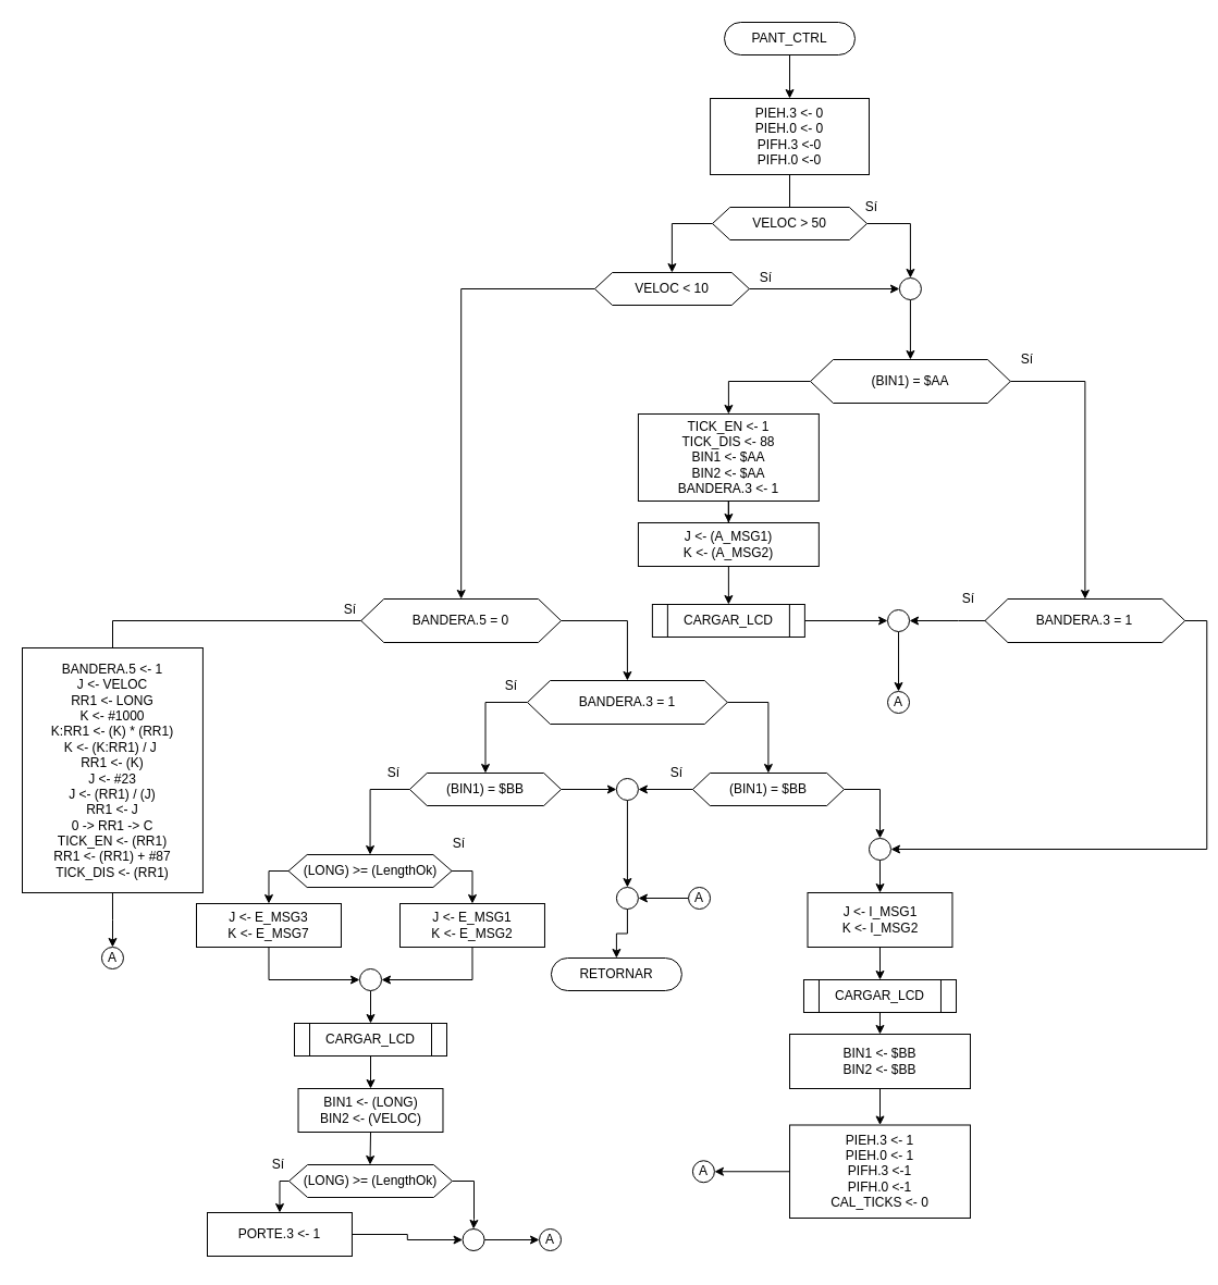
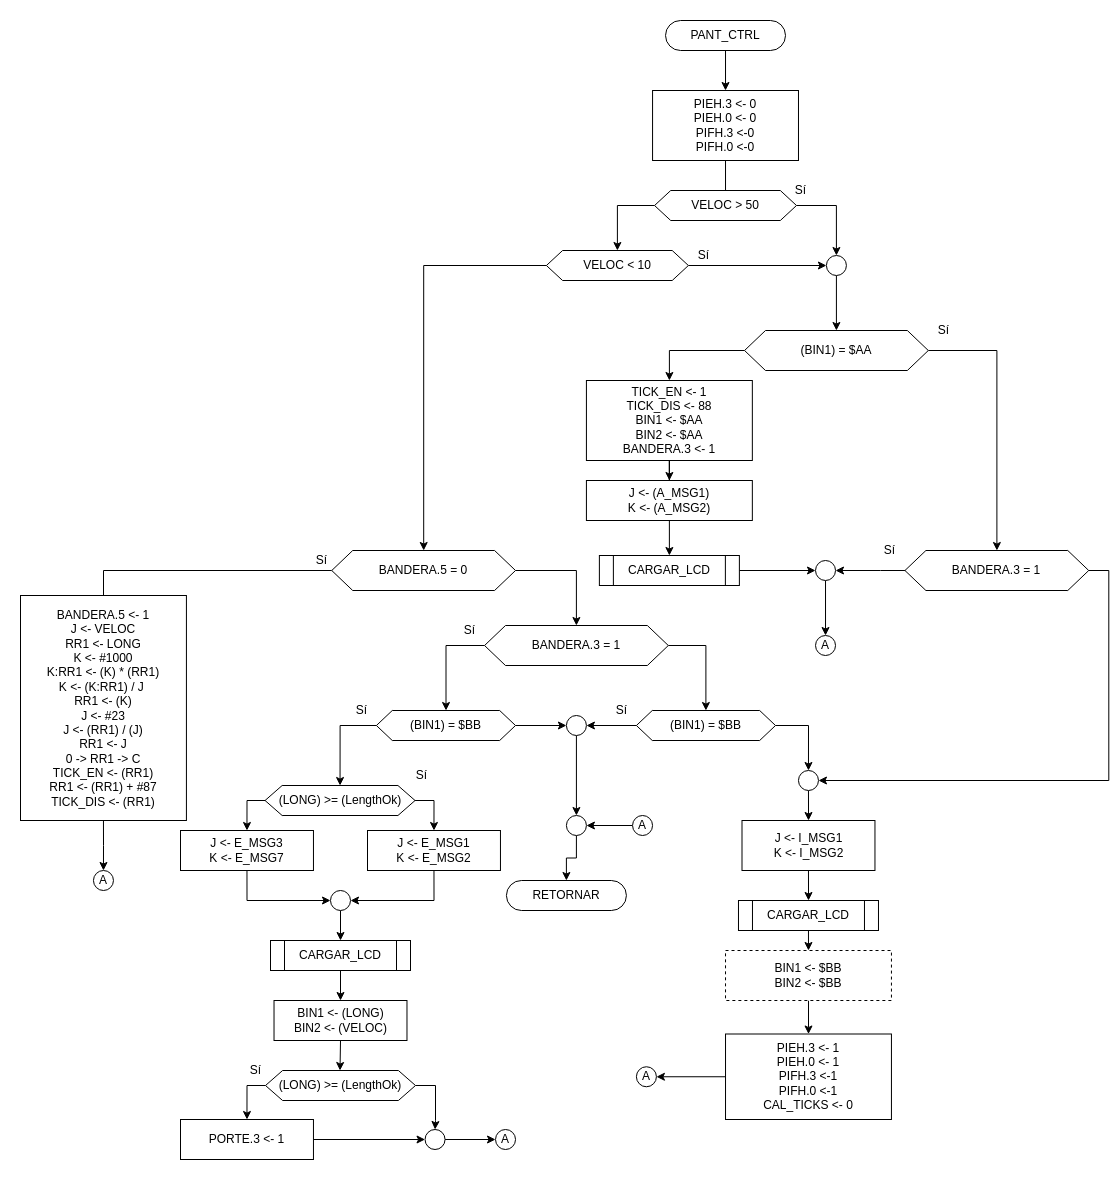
- <mxCell id="59" value="BIN1 &amp;lt;- $BB&lt;br&gt;BIN2 &amp;lt;- $BB" style="rounded=0;whiteSpace=wrap;html=1;" parent="1" vertex="1"><mxGeometry x="725.02" y="950" width="165.92" height="50" as="geometry" /></mxCell>
+ <mxCell id="59" value="BIN1 &amp;lt;- $BB&lt;br&gt;BIN2 &amp;lt;- $BB" style="rounded=0;whiteSpace=wrap;html=1;dashed=1;" parent="1" vertex="1"><mxGeometry x="725.02" y="950" width="165.92" height="50" as="geometry" /></mxCell>
- <mxCell id="83" value="PORTE.3 &amp;lt;- 1" style="rounded=0;whiteSpace=wrap;html=1;" parent="1" vertex="1"><mxGeometry x="190" y="1114" width="132.96" height="40" as="geometry" /></mxCell>
+ <mxCell id="83" value="PORTE.3 &amp;lt;- 1" style="rounded=0;whiteSpace=wrap;html=1;" parent="1" vertex="1"><mxGeometry x="180" y="1119" width="132.96" height="40" as="geometry" /></mxCell>
